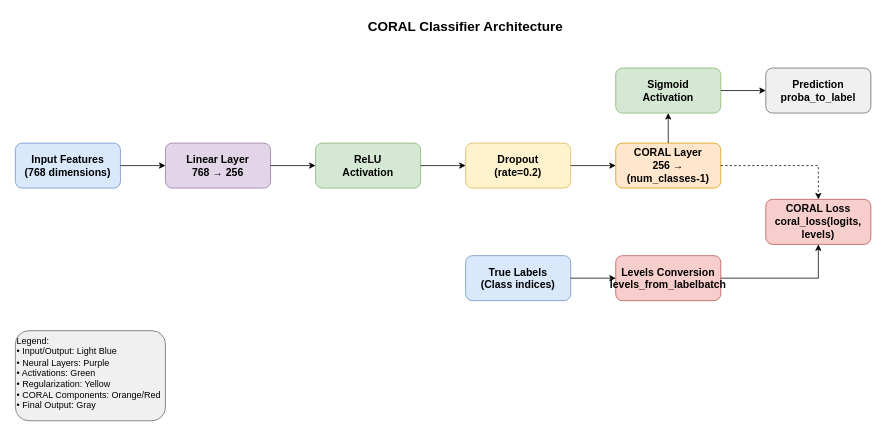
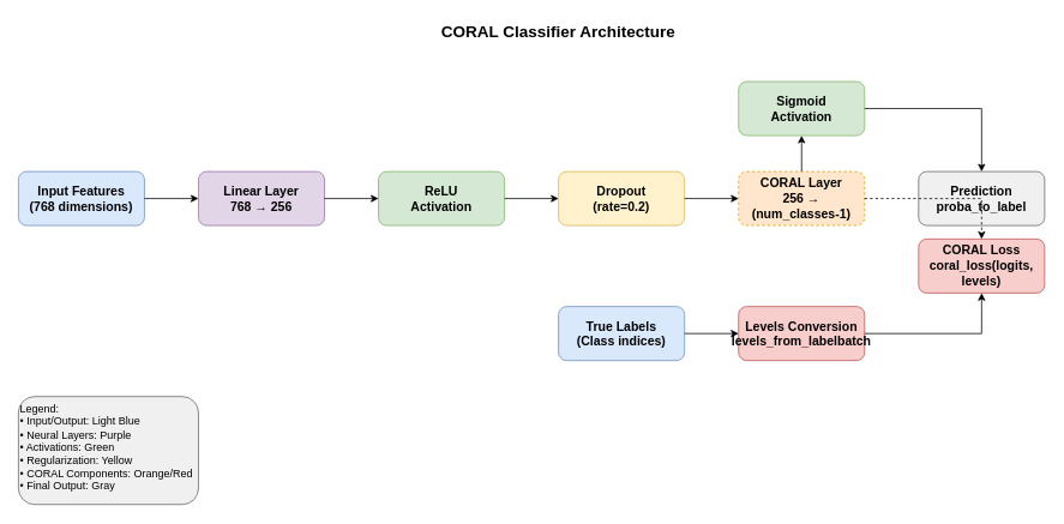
- <mxCell id="11" value="Prediction&#10;proba_to_label" style="rounded=1;whiteSpace=wrap;html=1;fillColor=#f0f0f0;strokeColor=#666666;fontStyle=1;fontSize=14;" parent="1" vertex="1"><mxGeometry x="1020" y="90" width="140" height="60" as="geometry" /></mxCell>
+ <mxCell id="11" value="Prediction&#10;proba_to_label" style="rounded=1;whiteSpace=wrap;html=1;fillColor=#f0f0f0;strokeColor=#666666;fontStyle=1;fontSize=14;" parent="1" vertex="1"><mxGeometry x="1020" y="190" width="140" height="60" as="geometry" /></mxCell>
- <mxCell id="6" value="CORAL Layer&#10;256 → (num_classes-1)" style="rounded=1;whiteSpace=wrap;html=1;fillColor=#ffe6cc;strokeColor=#d79b00;fontStyle=1;fontSize=14;" parent="1" vertex="1"><mxGeometry x="820" y="190" width="140" height="60" as="geometry" /></mxCell>
+ <mxCell id="6" value="CORAL Layer&#10;256 → (num_classes-1)" style="rounded=1;whiteSpace=wrap;html=1;fillColor=#ffe6cc;strokeColor=#d79b00;fontStyle=1;fontSize=14;dashed=1;" parent="1" vertex="1"><mxGeometry x="820" y="190" width="140" height="60" as="geometry" /></mxCell>
